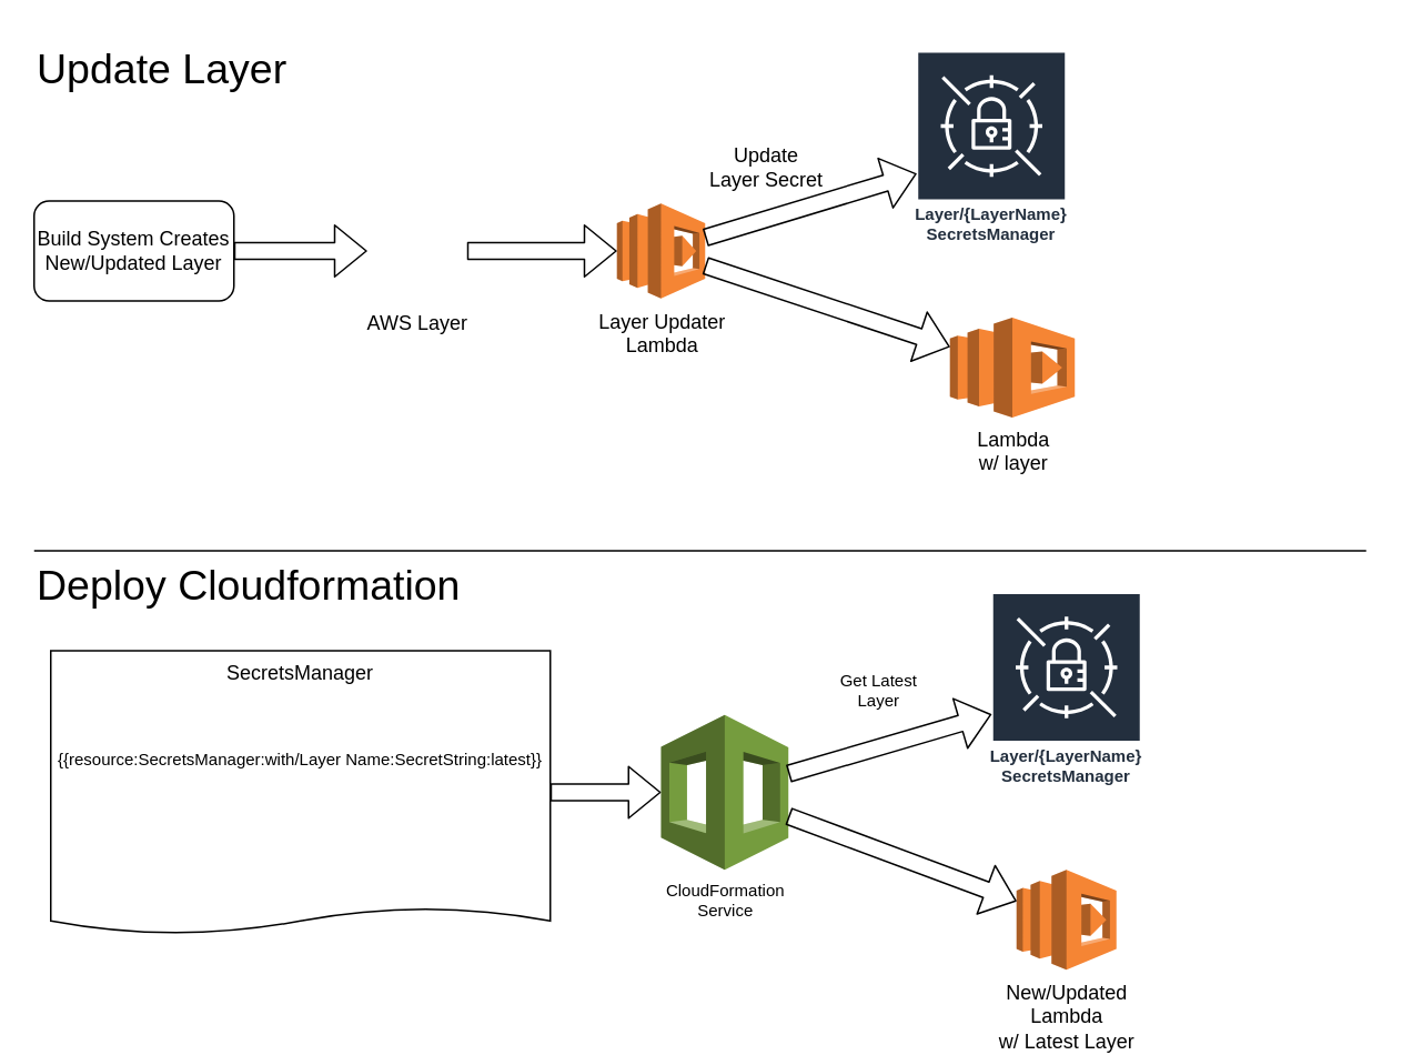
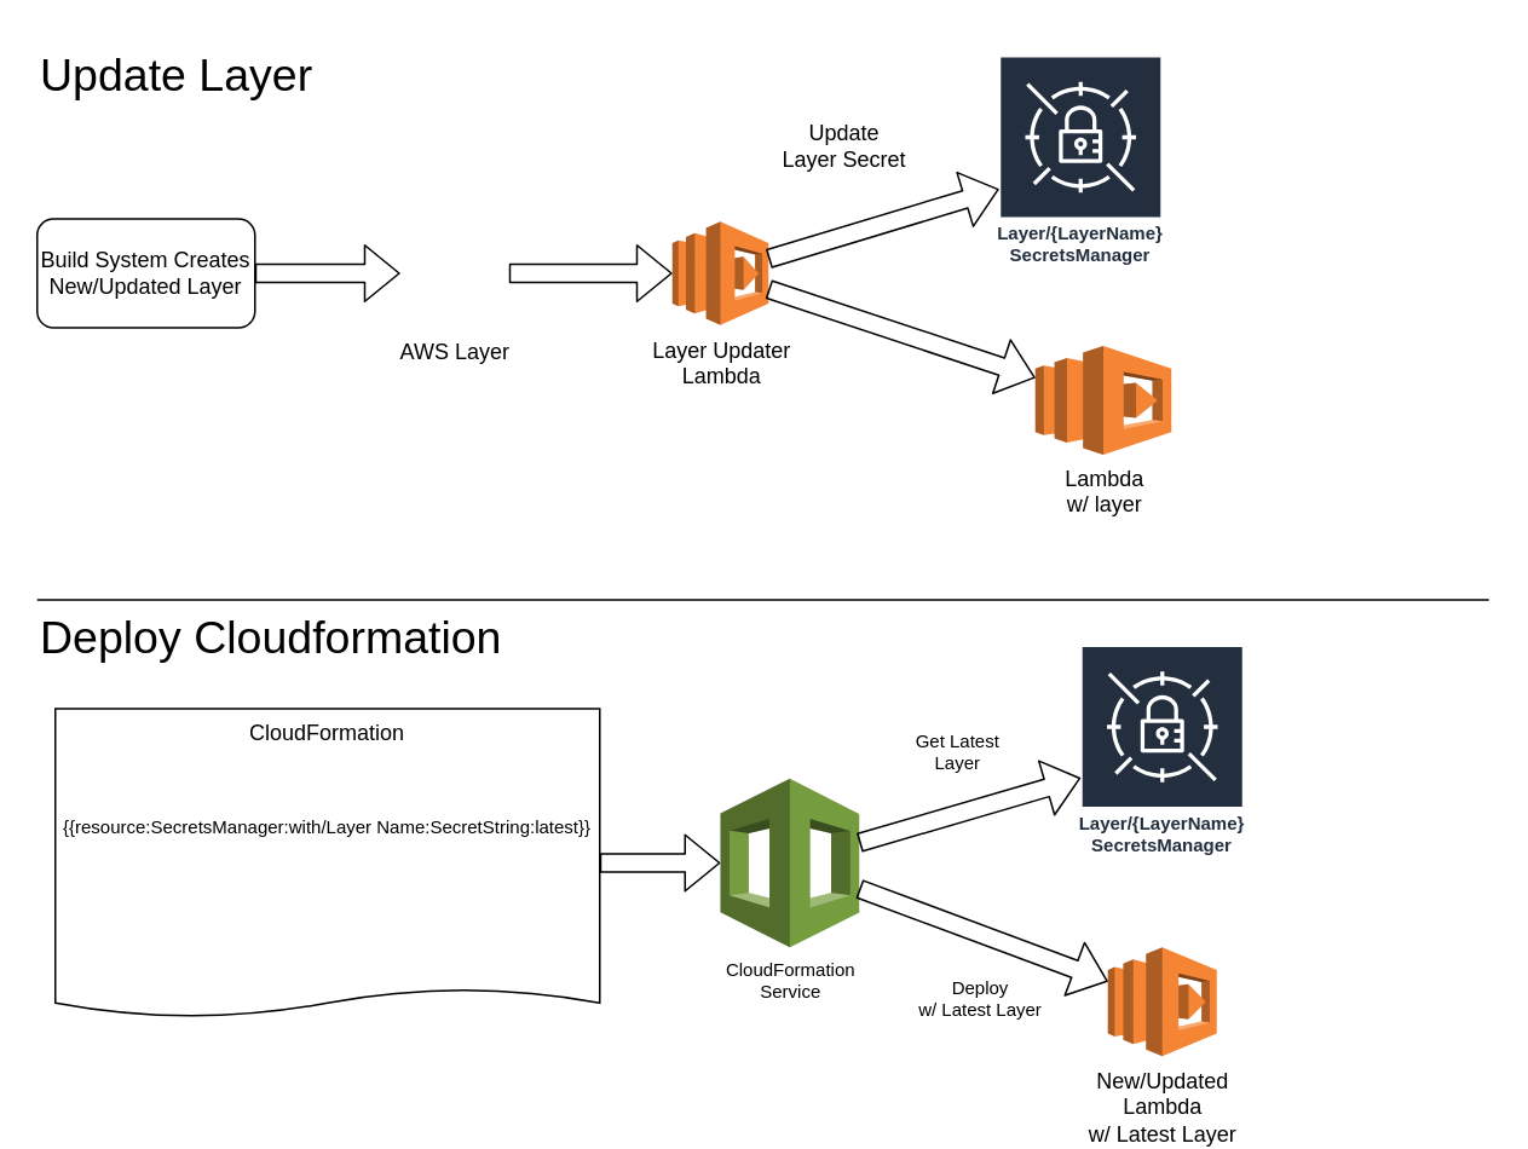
- <mxCell id="9" value="Update&lt;br&gt;Layer Secret" style="text;html=1;strokeColor=none;fillColor=none;align=center;verticalAlign=middle;whiteSpace=wrap;rounded=0;" parent="1" vertex="1"><mxGeometry x="420" y="90" width="80" height="20" as="geometry" /></mxCell>
+ <mxCell id="9" value="Update&lt;br&gt;Layer Secret" style="text;html=1;strokeColor=none;fillColor=none;align=center;verticalAlign=middle;whiteSpace=wrap;rounded=0;" parent="1" vertex="1"><mxGeometry x="425" y="70" width="80" height="20" as="geometry" /></mxCell>
- <mxCell id="15" value="SecretsManager" style="shape=document;whiteSpace=wrap;html=1;boundedLbl=1;fontSize=12;size=0.092;verticalAlign=top;" parent="1" vertex="1"><mxGeometry x="30" y="390" width="300" height="170" as="geometry" /></mxCell>
+ <mxCell id="15" value="CloudFormation" style="shape=document;whiteSpace=wrap;html=1;boundedLbl=1;fontSize=12;size=0.092;verticalAlign=top;" parent="1" vertex="1"><mxGeometry x="30" y="390" width="300" height="170" as="geometry" /></mxCell>
+ <mxCell id="24" value="Deploy&lt;br&gt;w/ Latest Layer" style="text;html=1;strokeColor=none;fillColor=none;align=center;verticalAlign=middle;whiteSpace=wrap;rounded=0;fontSize=10;" parent="1" vertex="1"><mxGeometry x="505" y="540" width="70" height="20" as="geometry" /></mxCell>
